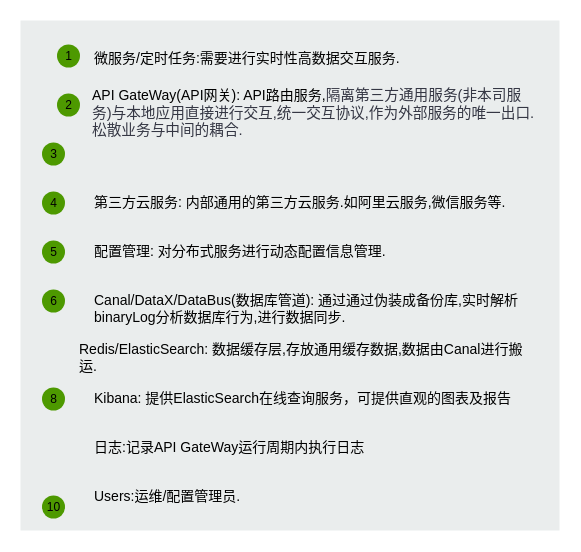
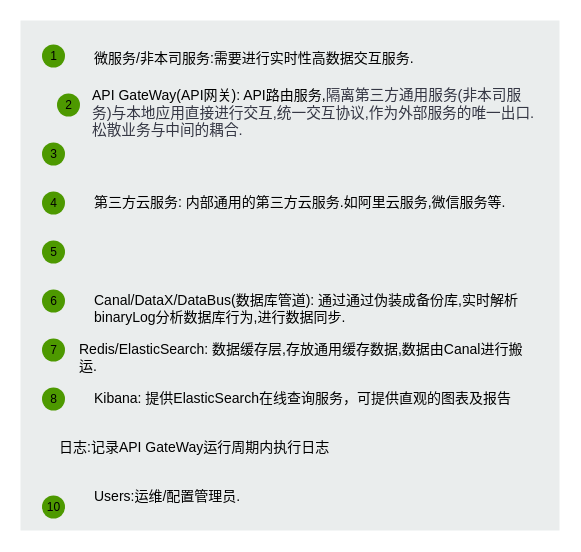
- <mxCell id="4" value="1" style="ellipse;whiteSpace=wrap;html=1;aspect=fixed;fillColor=#4D9900;strokeColor=none;labelBackgroundColor=none;" vertex="1" parent="1"><mxGeometry x="56.5" y="44" width="23" height="23" as="geometry" /></mxCell>
+ <mxCell id="4" value="1" style="ellipse;whiteSpace=wrap;html=1;aspect=fixed;fillColor=#4D9900;strokeColor=none;labelBackgroundColor=none;" vertex="1" parent="1"><mxGeometry x="41.5" y="44" width="23" height="23" as="geometry" /></mxCell>
- <mxCell id="3" value="&lt;span&gt;微服务/定时任务:需要进行实时性高数据交互服务.&lt;/span&gt;" style="text;html=1;align=left;verticalAlign=top;spacingTop=-4;fontSize=14;labelBackgroundColor=none;whiteSpace=wrap;" vertex="1" parent="1"><mxGeometry x="91.5" y="47.25" width="449" height="32.5" as="geometry" /></mxCell>
+ <mxCell id="3" value="&lt;span&gt;微服务/非本司服务:需要进行实时性高数据交互服务.&lt;/span&gt;" style="text;html=1;align=left;verticalAlign=top;spacingTop=-4;fontSize=14;labelBackgroundColor=none;whiteSpace=wrap;" vertex="1" parent="1"><mxGeometry x="91.5" y="47.25" width="449" height="32.5" as="geometry" /></mxCell>
- <mxCell id="10" value="&lt;span&gt;配置管理: 对分布式服务进行动态配置信息管理.&lt;/span&gt;" style="text;html=1;align=left;verticalAlign=top;spacingTop=-4;fontSize=14;labelBackgroundColor=none;whiteSpace=wrap;" vertex="1" parent="1"><mxGeometry x="91.5" y="240" width="449" height="30" as="geometry" /></mxCell>
+ <mxCell id="15" value="7" style="ellipse;whiteSpace=wrap;html=1;aspect=fixed;fillColor=#4D9900;strokeColor=none;labelBackgroundColor=none;" vertex="1" parent="1"><mxGeometry x="41.5" y="338" width="23" height="23" as="geometry" /></mxCell>
- <mxCell id="18" value="&lt;span&gt;日志:记录API GateWay运行周期内执行日志&lt;/span&gt;" style="text;html=1;align=left;verticalAlign=top;spacingTop=-4;fontSize=14;labelBackgroundColor=none;whiteSpace=wrap;" vertex="1" parent="1"><mxGeometry x="91.5" y="436" width="449" height="20" as="geometry" /></mxCell>
+ <mxCell id="18" value="&lt;span&gt;日志:记录API GateWay运行周期内执行日志&lt;/span&gt;" style="text;html=1;align=left;verticalAlign=top;spacingTop=-4;fontSize=14;labelBackgroundColor=none;whiteSpace=wrap;" vertex="1" parent="1"><mxGeometry x="56.5" y="436" width="449" height="20" as="geometry" /></mxCell>
